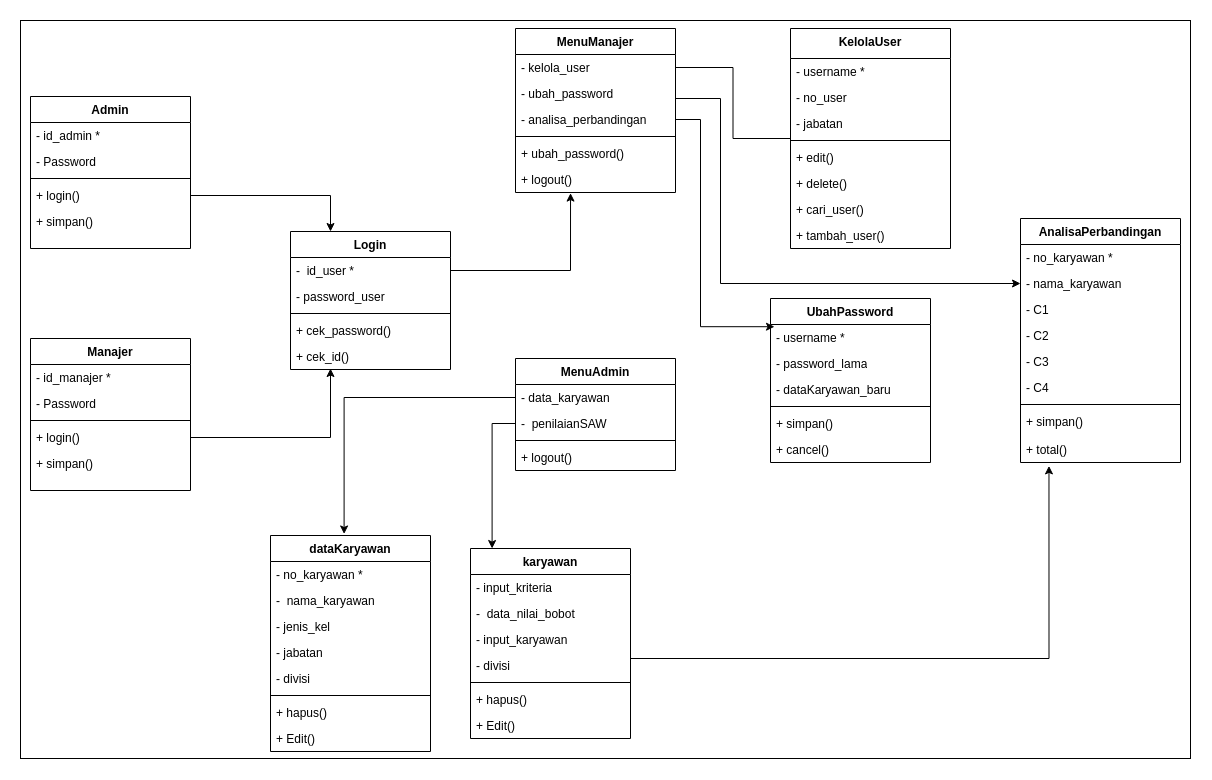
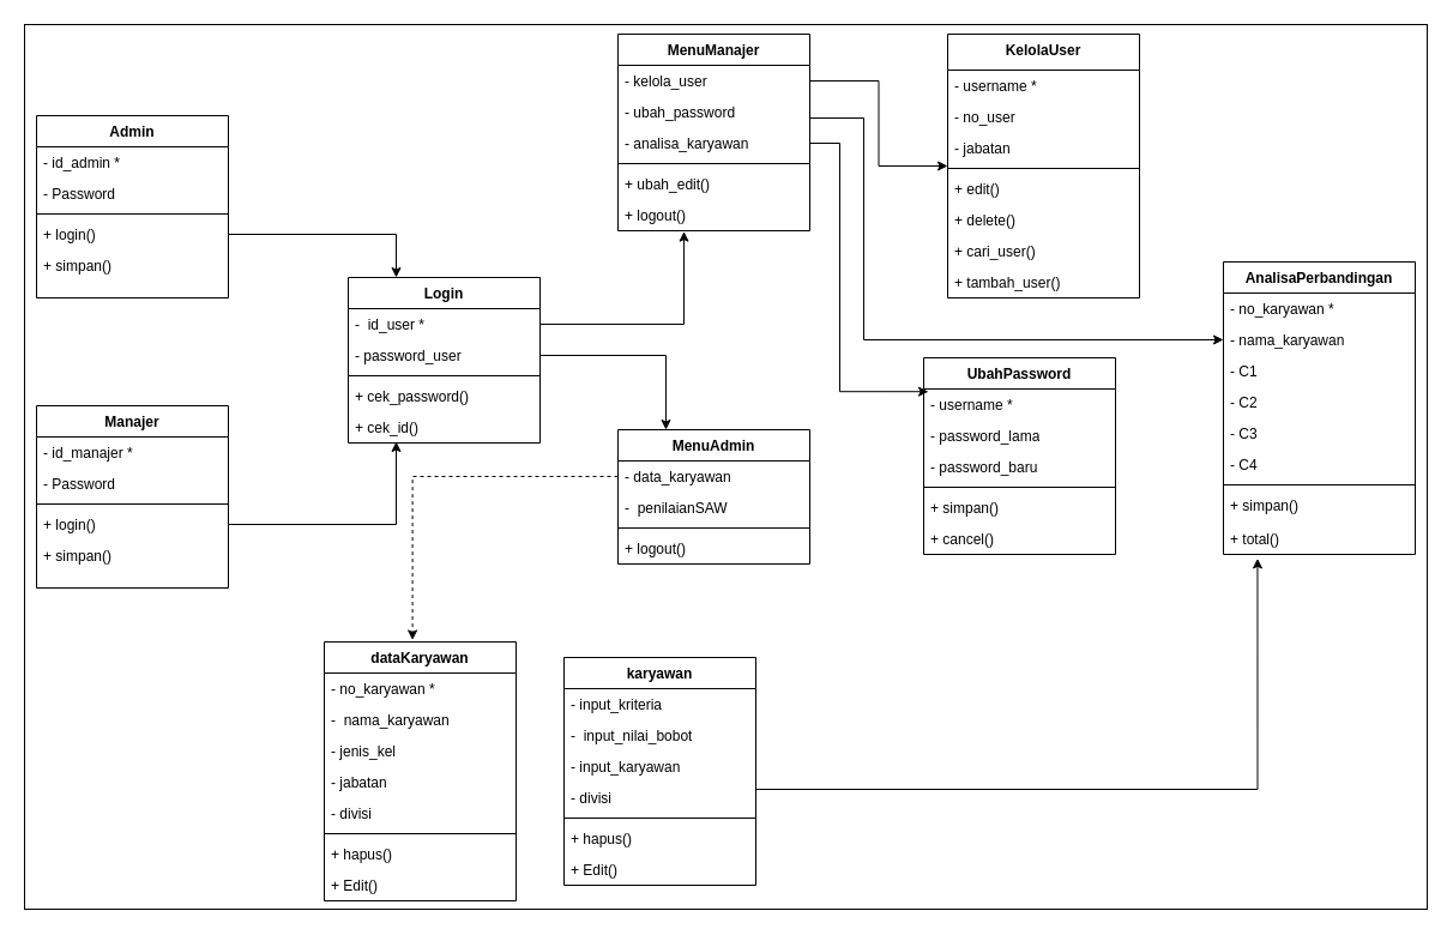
- <mxCell id="24" value="- analisa_perbandingan" style="text;strokeColor=none;fillColor=none;align=left;verticalAlign=top;spacingLeft=4;spacingRight=4;overflow=hidden;rotatable=0;points=[[0,0.5],[1,0.5]];portConstraint=eastwest;whiteSpace=wrap;html=1;" parent="21" vertex="1"><mxGeometry y="78" width="160" height="26" as="geometry" /></mxCell>
+ <mxCell id="24" value="- analisa_karyawan" style="text;strokeColor=none;fillColor=none;align=left;verticalAlign=top;spacingLeft=4;spacingRight=4;overflow=hidden;rotatable=0;points=[[0,0.5],[1,0.5]];portConstraint=eastwest;whiteSpace=wrap;html=1;" parent="21" vertex="1"><mxGeometry y="78" width="160" height="26" as="geometry" /></mxCell>
- <mxCell id="80" style="edgeStyle=orthogonalEdgeStyle;rounded=0;orthogonalLoop=1;jettySize=auto;html=1;endArrow=none;" edge="1" parent="1" source="22" target="28"><mxGeometry relative="1" as="geometry" /></mxCell>
+ <mxCell id="80" style="edgeStyle=orthogonalEdgeStyle;rounded=0;orthogonalLoop=1;jettySize=auto;html=1;" edge="1" parent="1" source="22" target="28"><mxGeometry relative="1" as="geometry" /></mxCell>
- <mxCell id="26" value="+ ubah_password()" style="text;strokeColor=none;fillColor=none;align=left;verticalAlign=top;spacingLeft=4;spacingRight=4;overflow=hidden;rotatable=0;points=[[0,0.5],[1,0.5]];portConstraint=eastwest;whiteSpace=wrap;html=1;" parent="21" vertex="1"><mxGeometry y="112" width="160" height="26" as="geometry" /></mxCell>
+ <mxCell id="26" value="+ ubah_edit()" style="text;strokeColor=none;fillColor=none;align=left;verticalAlign=top;spacingLeft=4;spacingRight=4;overflow=hidden;rotatable=0;points=[[0,0.5],[1,0.5]];portConstraint=eastwest;whiteSpace=wrap;html=1;" parent="21" vertex="1"><mxGeometry y="112" width="160" height="26" as="geometry" /></mxCell>
+ <mxCell id="78" style="edgeStyle=orthogonalEdgeStyle;rounded=0;orthogonalLoop=1;jettySize=auto;html=1;exitX=1;exitY=0.5;exitDx=0;exitDy=0;entryX=0.25;entryY=0;entryDx=0;entryDy=0;" edge="1" parent="1" source="17" target="37"><mxGeometry relative="1" as="geometry" /></mxCell>
- <mxCell id="45" value="- dataKaryawan_baru" style="text;strokeColor=none;fillColor=none;align=left;verticalAlign=top;spacingLeft=4;spacingRight=4;overflow=hidden;rotatable=0;points=[[0,0.5],[1,0.5]];portConstraint=eastwest;whiteSpace=wrap;html=1;" parent="42" vertex="1"><mxGeometry y="78" width="160" height="26" as="geometry" /></mxCell>
+ <mxCell id="45" value="- password_baru" style="text;strokeColor=none;fillColor=none;align=left;verticalAlign=top;spacingLeft=4;spacingRight=4;overflow=hidden;rotatable=0;points=[[0,0.5],[1,0.5]];portConstraint=eastwest;whiteSpace=wrap;html=1;" parent="42" vertex="1"><mxGeometry y="78" width="160" height="26" as="geometry" /></mxCell>
- <mxCell id="83" style="edgeStyle=orthogonalEdgeStyle;rounded=0;orthogonalLoop=1;jettySize=auto;html=1;entryX=0.46;entryY=-0.007;entryDx=0;entryDy=0;entryPerimeter=0;" edge="1" parent="1" source="38" target="59"><mxGeometry relative="1" as="geometry" /></mxCell>
+ <mxCell id="83" style="edgeStyle=orthogonalEdgeStyle;rounded=0;orthogonalLoop=1;jettySize=auto;html=1;entryX=0.46;entryY=-0.007;entryDx=0;entryDy=0;entryPerimeter=0;dashed=1;" edge="1" parent="1" source="38" target="59"><mxGeometry relative="1" as="geometry" /></mxCell>
- <mxCell id="84" style="edgeStyle=orthogonalEdgeStyle;rounded=0;orthogonalLoop=1;jettySize=auto;html=1;entryX=0.135;entryY=0;entryDx=0;entryDy=0;entryPerimeter=0;" edge="1" parent="1" source="39" target="68"><mxGeometry relative="1" as="geometry" /></mxCell>
- <mxCell id="70" value="-&amp;nbsp; data_nilai_bobot" style="text;strokeColor=none;fillColor=none;align=left;verticalAlign=top;spacingLeft=4;spacingRight=4;overflow=hidden;rotatable=0;points=[[0,0.5],[1,0.5]];portConstraint=eastwest;whiteSpace=wrap;html=1;" parent="68" vertex="1"><mxGeometry y="52" width="160" height="26" as="geometry" /></mxCell>
+ <mxCell id="70" value="-&amp;nbsp; input_nilai_bobot" style="text;strokeColor=none;fillColor=none;align=left;verticalAlign=top;spacingLeft=4;spacingRight=4;overflow=hidden;rotatable=0;points=[[0,0.5],[1,0.5]];portConstraint=eastwest;whiteSpace=wrap;html=1;" parent="68" vertex="1"><mxGeometry y="52" width="160" height="26" as="geometry" /></mxCell>
